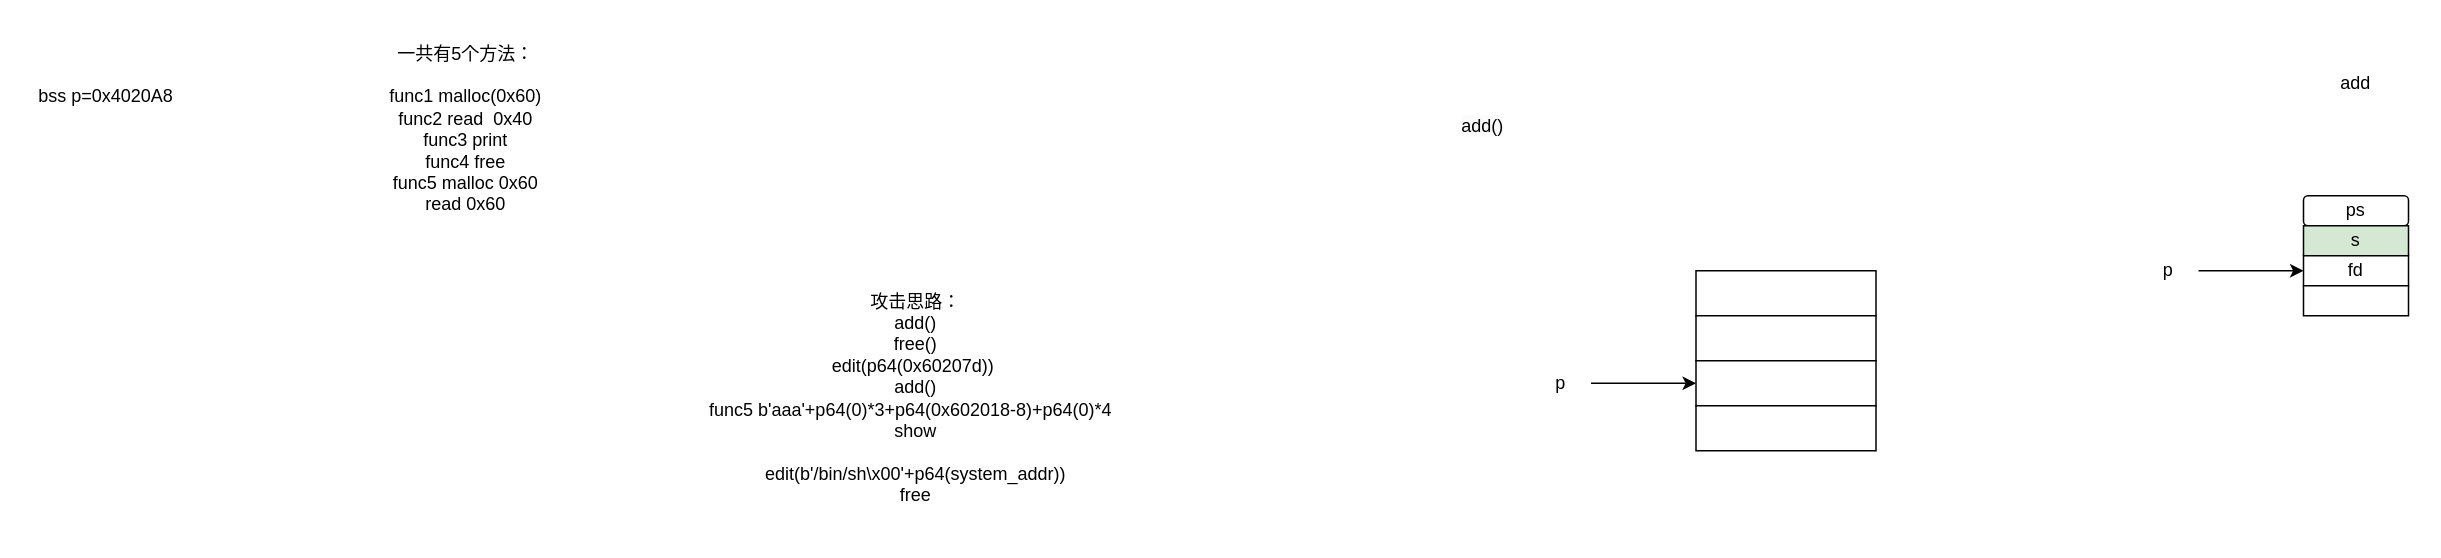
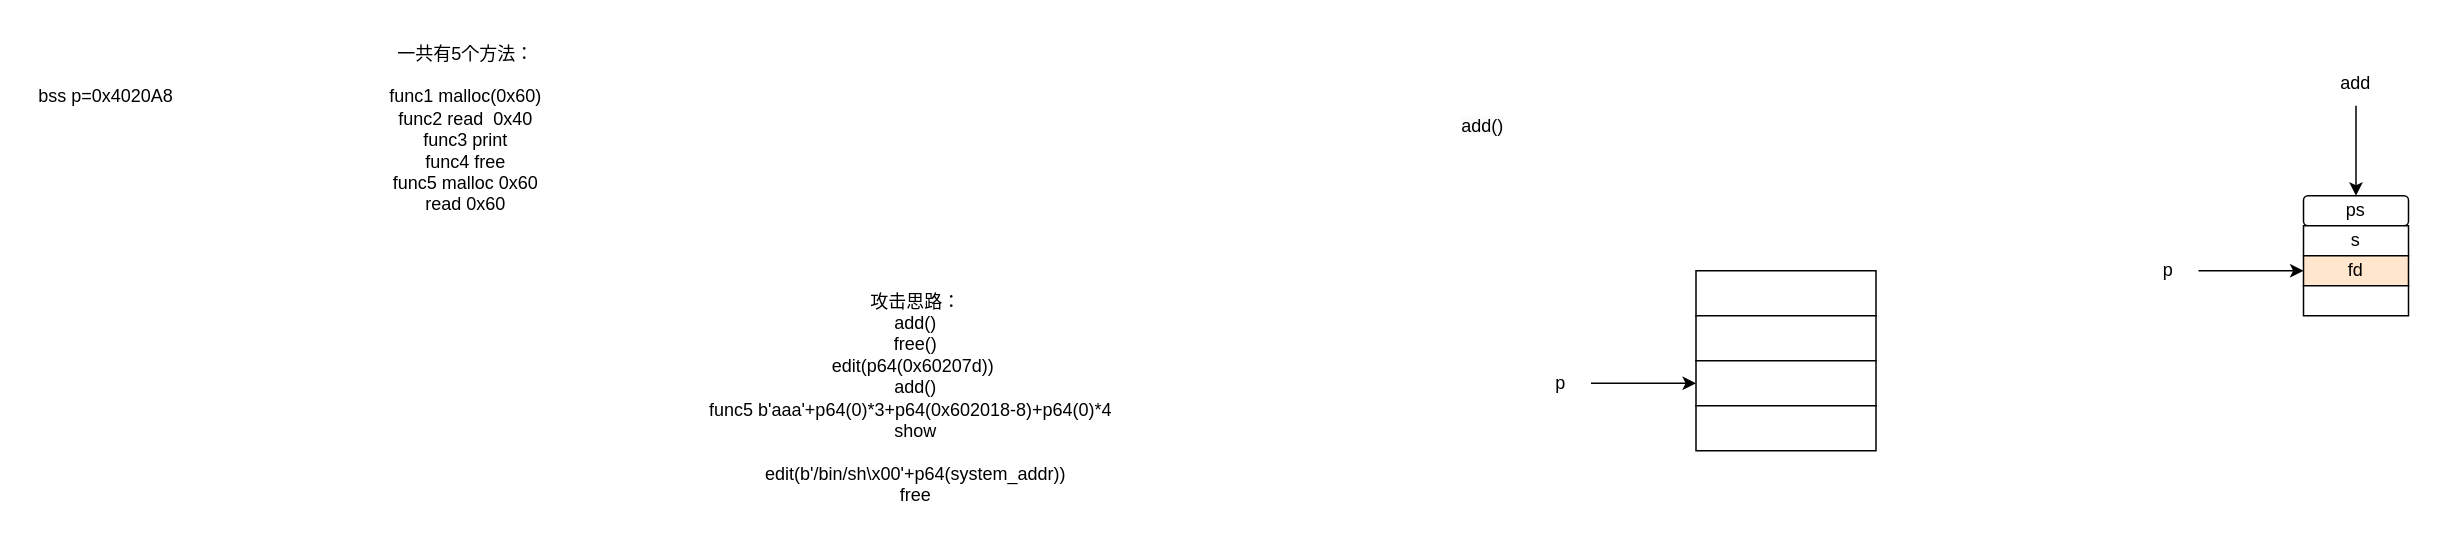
+ <mxCell id="12" style="edgeStyle=orthogonalEdgeStyle;rounded=0;orthogonalLoop=1;jettySize=auto;html=1;exitX=0.5;exitY=1;exitDx=0;exitDy=0;entryX=0.5;entryY=0;entryDx=0;entryDy=0;" edge="1" parent="1" source="13" target="14"><mxGeometry relative="1" as="geometry" /></mxCell>
- <mxCell id="17" value="s" style="rounded=0;whiteSpace=wrap;html=1;fillColor=#d5e8d4;" vertex="1" parent="1"><mxGeometry x="1535" y="150" width="70" height="20" as="geometry" /></mxCell>
+ <mxCell id="17" value="s" style="rounded=0;whiteSpace=wrap;html=1;" vertex="1" parent="1"><mxGeometry x="1535" y="150" width="70" height="20" as="geometry" /></mxCell>
- <mxCell id="18" value="fd" style="rounded=0;whiteSpace=wrap;html=1;" vertex="1" parent="1"><mxGeometry x="1535" y="170" width="70" height="20" as="geometry" /></mxCell>
+ <mxCell id="18" value="fd" style="rounded=0;whiteSpace=wrap;html=1;fillColor=#ffe6cc;" vertex="1" parent="1"><mxGeometry x="1535" y="170" width="70" height="20" as="geometry" /></mxCell>
